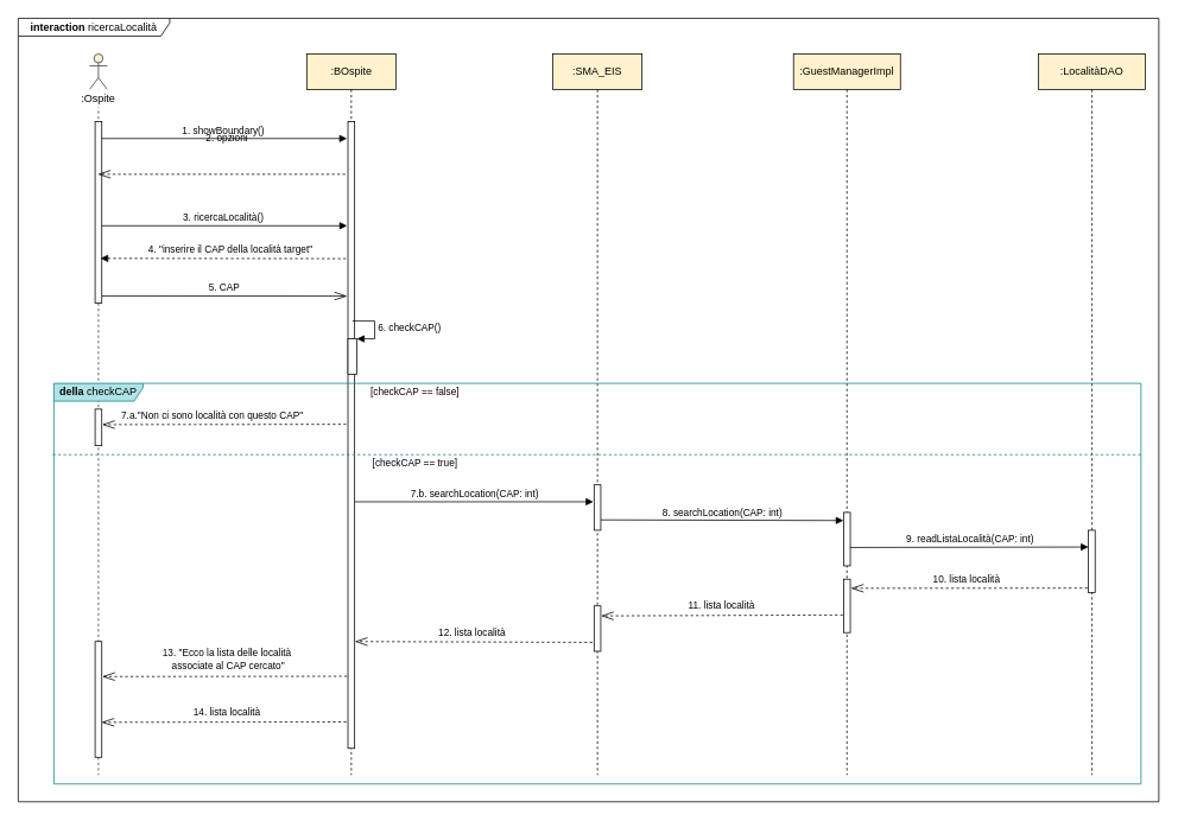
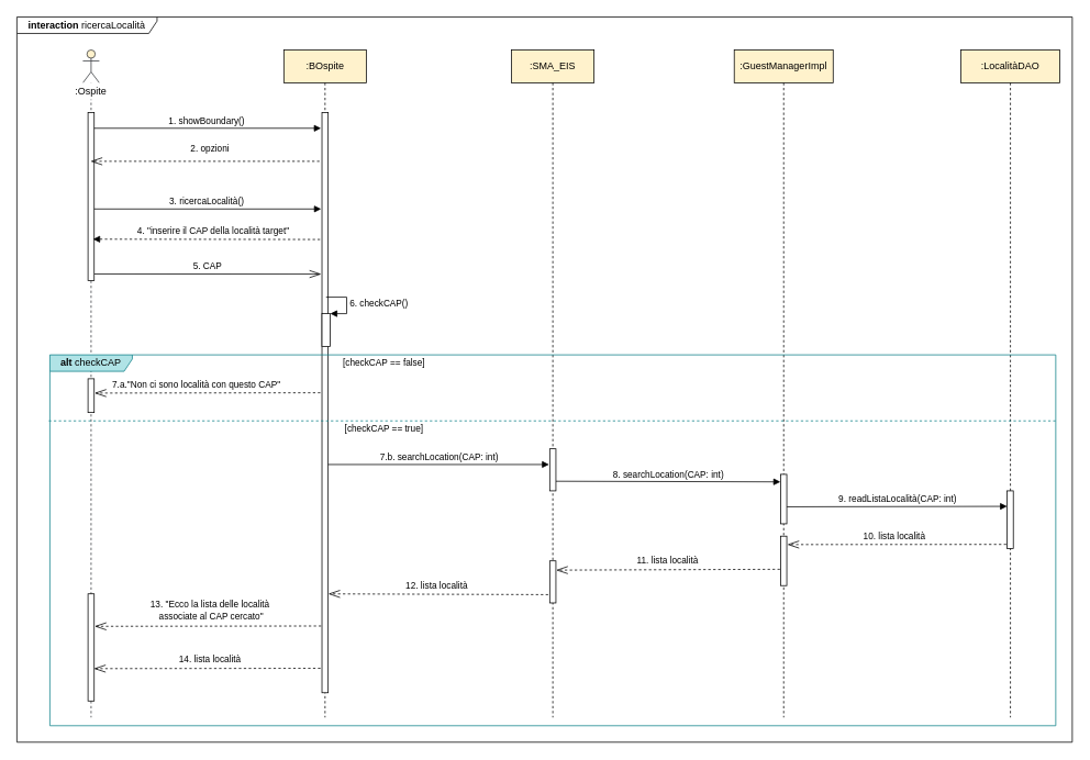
- <mxCell id="18" value="&lt;font style=&quot;font-size: 11px&quot;&gt;2. opzioni&lt;/font&gt;" style="text;html=1;align=center;verticalAlign=middle;resizable=0;points=[];autosize=1;" parent="1" vertex="1"><mxGeometry x="223.75" y="145" width="60" height="20" as="geometry" /></mxCell>
+ <mxCell id="18" value="&lt;font style=&quot;font-size: 11px&quot;&gt;2. opzioni&lt;/font&gt;" style="text;html=1;align=center;verticalAlign=middle;resizable=0;points=[];autosize=1;" parent="1" vertex="1"><mxGeometry x="223.75" y="170" width="60" height="20" as="geometry" /></mxCell>
- <mxCell id="45" value="&lt;b&gt;della&lt;/b&gt; checkCAP" style="shape=umlFrame;whiteSpace=wrap;html=1;width=100;height=20;fillColor=#b0e3e6;strokeColor=#0e8088;" parent="1" vertex="1"><mxGeometry x="60" y="430" width="1220" height="450" as="geometry" /></mxCell>
+ <mxCell id="45" value="&lt;b&gt;alt&lt;/b&gt; checkCAP" style="shape=umlFrame;whiteSpace=wrap;html=1;width=100;height=20;fillColor=#b0e3e6;strokeColor=#0e8088;" parent="1" vertex="1"><mxGeometry x="60" y="430" width="1220" height="450" as="geometry" /></mxCell>
